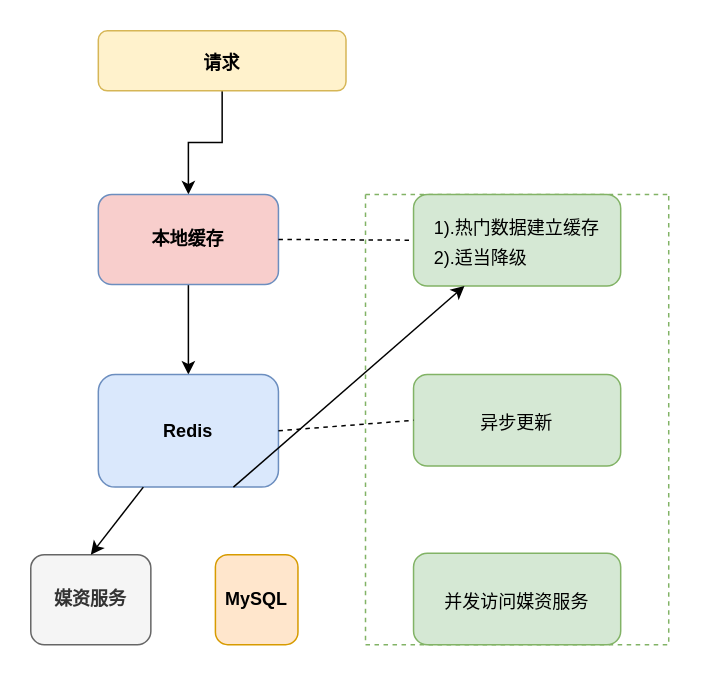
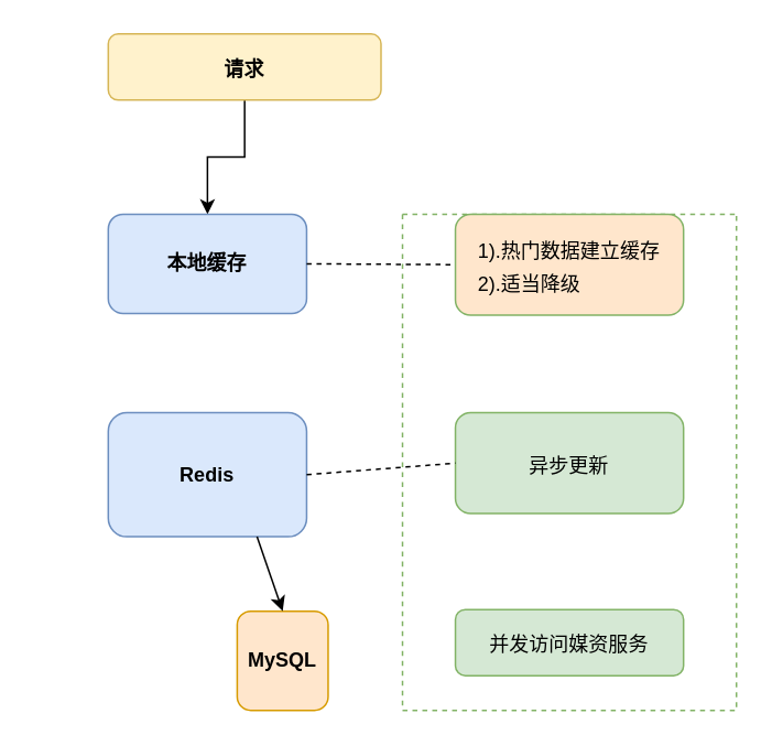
- <mxCell id="5" value="&lt;b&gt;本地缓存&lt;/b&gt;" style="rounded=1;whiteSpace=wrap;html=1;fontSize=12;fillColor=#f8cecc;strokeColor=#6c8ebf;" vertex="1" parent="1"><mxGeometry x="65" y="129" width="120" height="60" as="geometry" /></mxCell>
+ <mxCell id="5" value="&lt;b&gt;本地缓存&lt;/b&gt;" style="rounded=1;whiteSpace=wrap;html=1;fontSize=12;fillColor=#dae8fc;strokeColor=#6c8ebf;" vertex="1" parent="1"><mxGeometry x="65" y="129" width="120" height="60" as="geometry" /></mxCell>
- <mxCell id="9" value="&lt;div style=&quot;text-align: left;&quot;&gt;&lt;span style=&quot;font-size: 12px; background-color: initial;&quot;&gt;1).热门数据建立缓存&lt;/span&gt;&lt;/div&gt;&lt;div style=&quot;text-align: left;&quot;&gt;&lt;span style=&quot;font-size: 12px; background-color: initial;&quot;&gt;2).适当降级&lt;/span&gt;&lt;/div&gt;" style="rounded=1;whiteSpace=wrap;html=1;fontSize=16;fillColor=#d5e8d4;strokeColor=#82b366;" vertex="1" parent="8"><mxGeometry x="32" width="138" height="61" as="geometry" /></mxCell>
+ <mxCell id="9" value="&lt;div style=&quot;text-align: left;&quot;&gt;&lt;span style=&quot;font-size: 12px; background-color: initial;&quot;&gt;1).热门数据建立缓存&lt;/span&gt;&lt;/div&gt;&lt;div style=&quot;text-align: left;&quot;&gt;&lt;span style=&quot;font-size: 12px; background-color: initial;&quot;&gt;2).适当降级&lt;/span&gt;&lt;/div&gt;" style="rounded=1;whiteSpace=wrap;html=1;fontSize=16;fillColor=#ffe6cc;strokeColor=#82b366;" vertex="1" parent="8"><mxGeometry x="32" width="138" height="61" as="geometry" /></mxCell>
- <mxCell id="4" value="" style="edgeStyle=orthogonalEdgeStyle;rounded=0;orthogonalLoop=1;jettySize=auto;html=1;" edge="1" parent="1" source="5" target="6"><mxGeometry relative="1" as="geometry" /></mxCell>
- <mxCell id="14" value="" style="endArrow=classic;html=1;rounded=0;exitX=0.75;exitY=1;exitDx=0;exitDy=0;" edge="1" parent="1" source="6" target="9"><mxGeometry width="50" height="50" relative="1" as="geometry"><mxPoint x="295" y="169" as="sourcePoint" /><mxPoint x="345" y="119" as="targetPoint" /></mxGeometry></mxCell>
+ <mxCell id="14" value="" style="endArrow=classic;html=1;rounded=0;exitX=0.75;exitY=1;exitDx=0;exitDy=0;entryX=0.5;entryY=0;entryDx=0;entryDy=0;" edge="1" parent="1" source="6" target="7"><mxGeometry width="50" height="50" relative="1" as="geometry"><mxPoint x="295" y="169" as="sourcePoint" /><mxPoint x="345" y="119" as="targetPoint" /></mxGeometry></mxCell>
- <mxCell id="13" value="" style="endArrow=classic;html=1;rounded=0;exitX=0.25;exitY=1;exitDx=0;exitDy=0;entryX=0.5;entryY=0;entryDx=0;entryDy=0;" edge="1" parent="1" source="6" target="12"><mxGeometry width="50" height="50" relative="1" as="geometry"><mxPoint x="295" y="169" as="sourcePoint" /><mxPoint x="345" y="119" as="targetPoint" /></mxGeometry></mxCell>
- <mxCell id="12" value="&lt;b&gt;媒资服务&lt;/b&gt;" style="rounded=1;whiteSpace=wrap;html=1;fontSize=12;fillColor=#f5f5f5;fontColor=#333333;strokeColor=#666666;" vertex="1" parent="1"><mxGeometry x="20" y="369" width="80" height="60" as="geometry" /></mxCell>
- <mxCell id="11" value="&lt;div style=&quot;&quot;&gt;&lt;span style=&quot;font-size: 12px;&quot;&gt;并发访问媒资服务&lt;/span&gt;&lt;/div&gt;" style="rounded=1;whiteSpace=wrap;html=1;fontSize=16;fillColor=#d5e8d4;strokeColor=#82b366;align=center;" vertex="1" parent="8"><mxGeometry x="32" y="239" width="138" height="61" as="geometry" /></mxCell>
+ <mxCell id="11" value="&lt;div style=&quot;&quot;&gt;&lt;span style=&quot;font-size: 12px;&quot;&gt;并发访问媒资服务&lt;/span&gt;&lt;/div&gt;" style="rounded=1;whiteSpace=wrap;html=1;fontSize=16;fillColor=#d5e8d4;strokeColor=#82b366;align=center;" vertex="1" parent="8"><mxGeometry x="32" y="239" width="138" height="40" as="geometry" /></mxCell>
